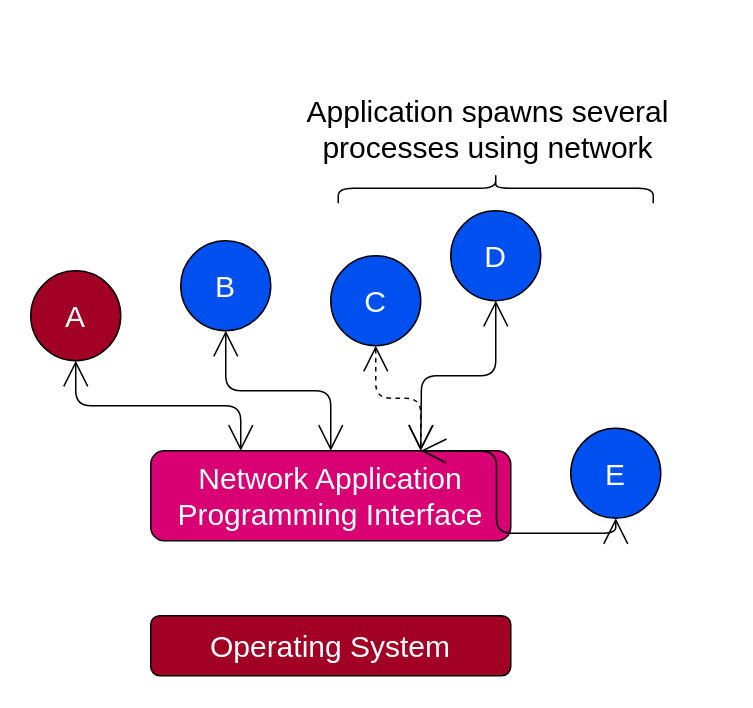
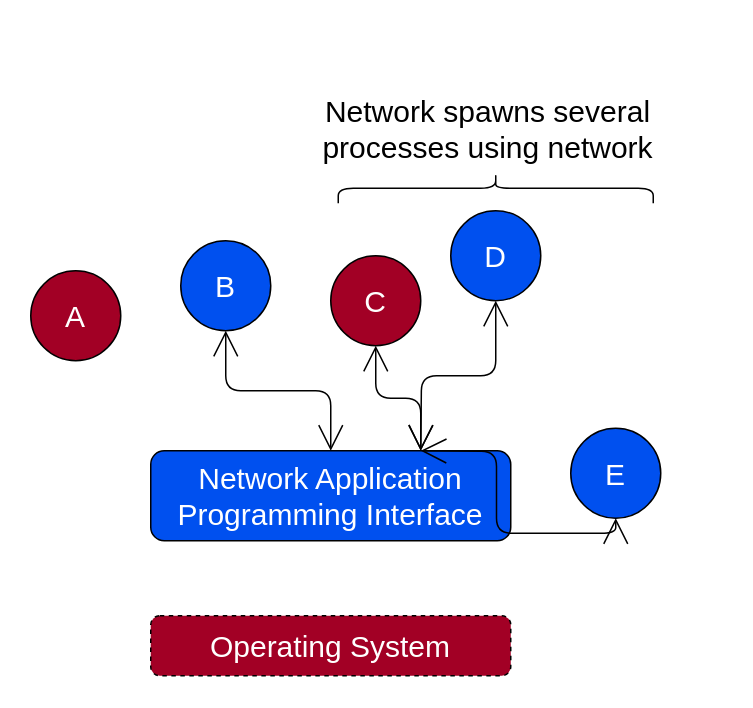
- <mxCell id="15" value="Application spawns several processes using network" style="text;html=1;strokeColor=none;fillColor=none;align=center;verticalAlign=middle;whiteSpace=wrap;rounded=0;fontSize=20;" vertex="1" parent="1"><mxGeometry x="170" y="70" width="310" height="30" as="geometry" /></mxCell>
+ <mxCell id="15" value="Network spawns several processes using network" style="text;html=1;strokeColor=none;fillColor=none;align=center;verticalAlign=middle;whiteSpace=wrap;rounded=0;fontSize=20;" vertex="1" parent="1"><mxGeometry x="170" y="70" width="310" height="30" as="geometry" /></mxCell>
- <mxCell id="9" value="C" style="ellipse;whiteSpace=wrap;html=1;aspect=fixed;fontSize=20;strokeColor=#000000;fillColor=#0050ef;fontColor=#ffffff;" vertex="1" parent="1"><mxGeometry x="220" y="170" width="60" height="60" as="geometry" /></mxCell>
+ <mxCell id="9" value="C" style="ellipse;whiteSpace=wrap;html=1;aspect=fixed;fontSize=20;strokeColor=#000000;fillColor=#a20025;fontColor=#ffffff;" vertex="1" parent="1"><mxGeometry x="220" y="170" width="60" height="60" as="geometry" /></mxCell>
- <mxCell id="8" style="edgeStyle=orthogonalEdgeStyle;html=1;exitX=0.5;exitY=1;exitDx=0;exitDy=0;entryX=0.75;entryY=0;entryDx=0;entryDy=0;fontSize=20;startArrow=open;startFill=0;endArrow=open;endFill=0;startSize=15;endSize=15;dashed=1;" edge="1" parent="1" source="9" target="2"><mxGeometry relative="1" as="geometry" /></mxCell>
+ <mxCell id="8" style="edgeStyle=orthogonalEdgeStyle;html=1;exitX=0.5;exitY=1;exitDx=0;exitDy=0;entryX=0.75;entryY=0;entryDx=0;entryDy=0;fontSize=20;startArrow=open;startFill=0;endArrow=open;endFill=0;startSize=15;endSize=15;" edge="1" parent="1" source="9" target="2"><mxGeometry relative="1" as="geometry" /></mxCell>
- <mxCell id="4" style="edgeStyle=orthogonalEdgeStyle;html=1;exitX=0.5;exitY=1;exitDx=0;exitDy=0;entryX=0.25;entryY=0;entryDx=0;entryDy=0;fontSize=20;startArrow=open;startFill=0;endArrow=open;endFill=0;startSize=15;endSize=15;" edge="1" parent="1" source="5" target="2"><mxGeometry relative="1" as="geometry" /></mxCell>
- <mxCell id="2" value="Network Application Programming Interface" style="rounded=1;whiteSpace=wrap;html=1;fontSize=20;strokeColor=#000000;fillColor=#d80073;fontColor=#ffffff;" vertex="1" parent="1"><mxGeometry x="100" y="300" width="240" height="60" as="geometry" /></mxCell>
+ <mxCell id="2" value="Network Application Programming Interface" style="rounded=1;whiteSpace=wrap;html=1;fontSize=20;strokeColor=#000000;fillColor=#0050ef;fontColor=#ffffff;" vertex="1" parent="1"><mxGeometry x="100" y="300" width="240" height="60" as="geometry" /></mxCell>
- <mxCell id="3" value="Operating System" style="rounded=1;whiteSpace=wrap;html=1;fontSize=20;strokeColor=#000000;fillColor=#a20025;fontColor=#ffffff;" vertex="1" parent="1"><mxGeometry x="100" y="410" width="240" height="40" as="geometry" /></mxCell>
+ <mxCell id="3" value="Operating System" style="rounded=1;whiteSpace=wrap;html=1;fontSize=20;strokeColor=#000000;fillColor=#a20025;fontColor=#ffffff;dashed=1;" vertex="1" parent="1"><mxGeometry x="100" y="410" width="240" height="40" as="geometry" /></mxCell>
